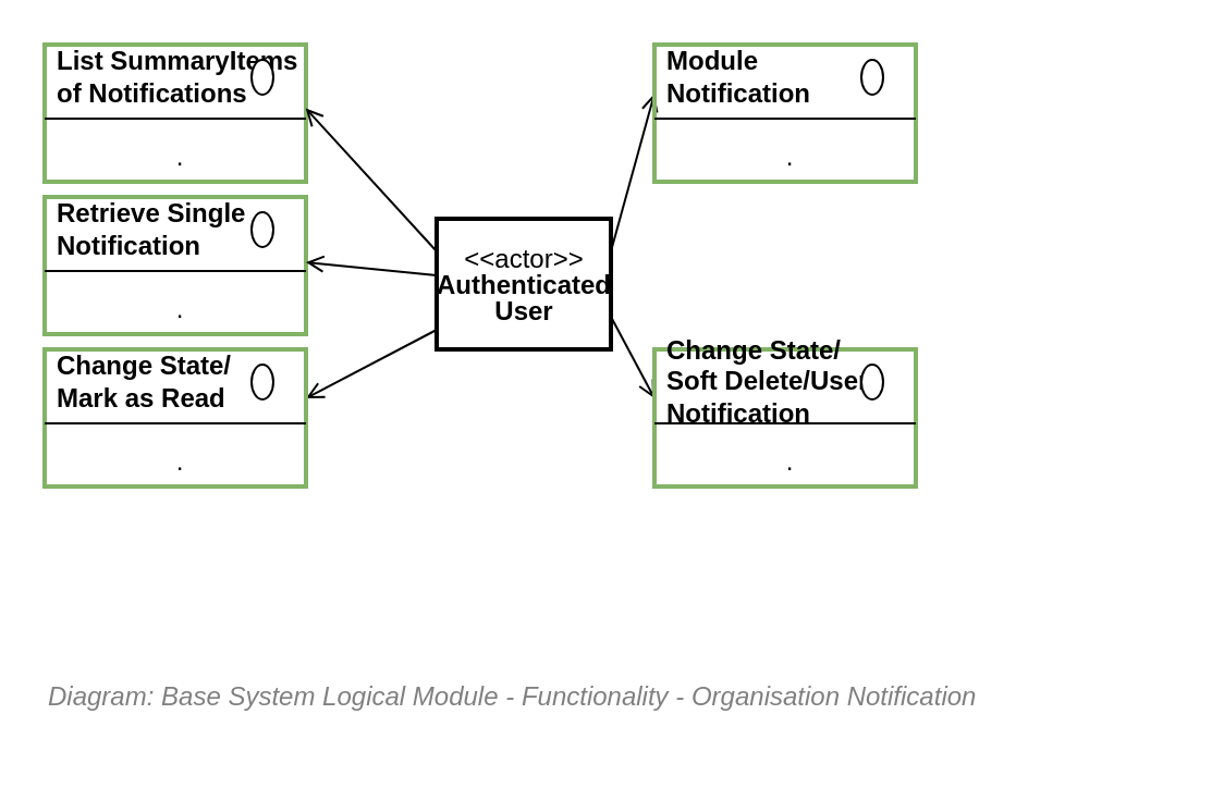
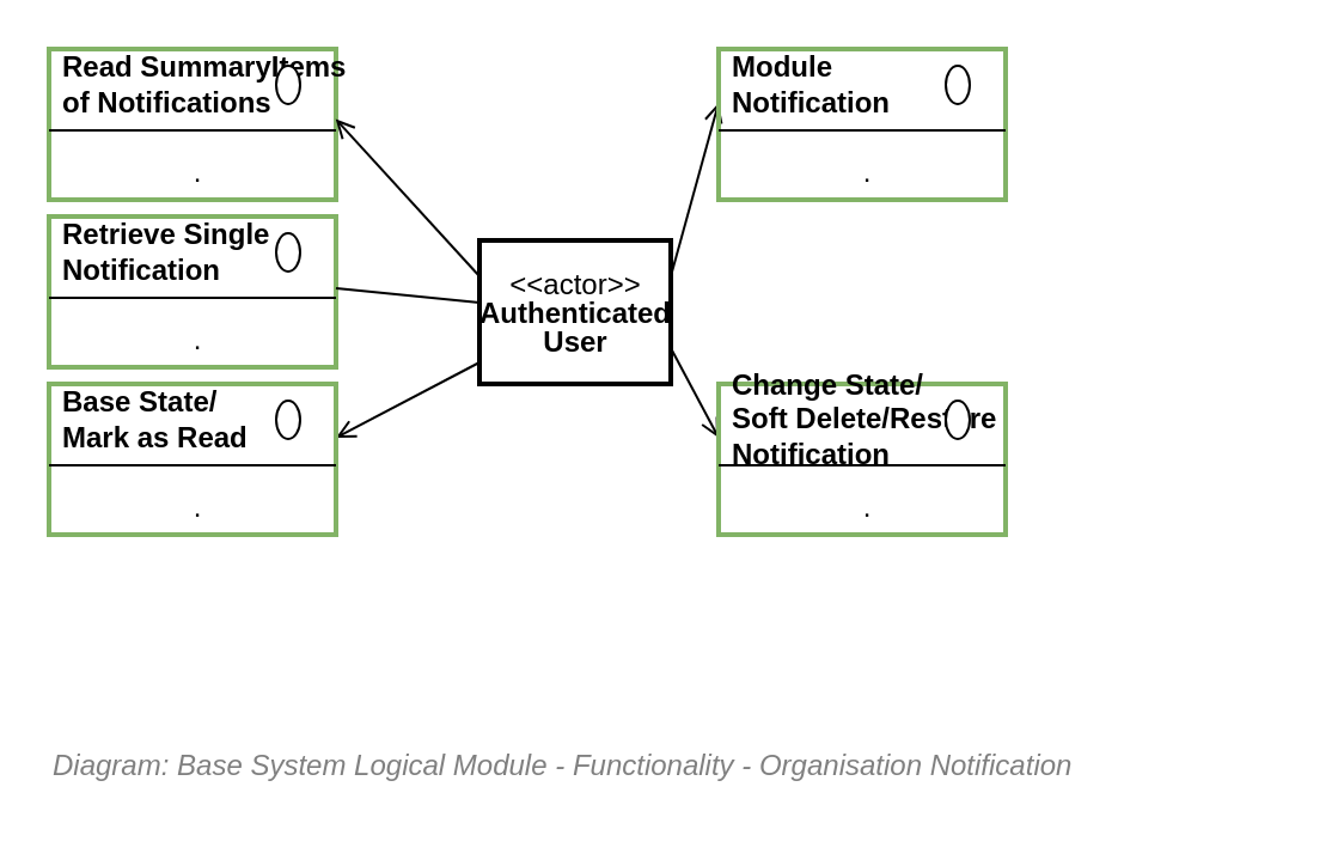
- <mxCell id="4" value="List SummaryItems&lt;br&gt;of Notifications" style="html=1;align=left;spacingLeft=4;verticalAlign=middle;strokeColor=none;fillColor=none;fontStyle=1" parent="3" vertex="1"><mxGeometry width="120" height="30" as="geometry" /></mxCell>
+ <mxCell id="4" value="Read SummaryItems&lt;br&gt;of Notifications" style="html=1;align=left;spacingLeft=4;verticalAlign=middle;strokeColor=none;fillColor=none;fontStyle=1" parent="3" vertex="1"><mxGeometry width="120" height="30" as="geometry" /></mxCell>
- <mxCell id="14" style="edgeStyle=none;rounded=0;orthogonalLoop=1;jettySize=auto;html=1;entryX=1;entryY=1;entryDx=0;entryDy=0;endArrow=open;endFill=0;" parent="1" source="18" target="9" edge="1"><mxGeometry relative="1" as="geometry" /></mxCell>
+ <mxCell id="14" style="edgeStyle=none;rounded=0;orthogonalLoop=1;jettySize=auto;html=1;entryX=1;entryY=1;entryDx=0;entryDy=0;endArrow=none;endFill=0;" parent="1" source="18" target="9" edge="1"><mxGeometry relative="1" as="geometry" /></mxCell>
- <mxCell id="20" value="Change State/ &lt;br&gt;Mark as Read" style="html=1;align=left;spacingLeft=4;verticalAlign=middle;strokeColor=none;fillColor=none;fontStyle=1" parent="19" vertex="1"><mxGeometry width="120" height="30" as="geometry" /></mxCell>
+ <mxCell id="20" value="Base State/ &lt;br&gt;Mark as Read" style="html=1;align=left;spacingLeft=4;verticalAlign=middle;strokeColor=none;fillColor=none;fontStyle=1" parent="19" vertex="1"><mxGeometry width="120" height="30" as="geometry" /></mxCell>
- <mxCell id="30" value="Change State/&lt;br&gt;Soft Delete/User&lt;br&gt;Notification" style="html=1;align=left;spacingLeft=4;verticalAlign=middle;strokeColor=none;fillColor=none;fontStyle=1" parent="29" vertex="1"><mxGeometry width="120" height="30" as="geometry" /></mxCell>
+ <mxCell id="30" value="Change State/&lt;br&gt;Soft Delete/Restore&lt;br&gt;Notification" style="html=1;align=left;spacingLeft=4;verticalAlign=middle;strokeColor=none;fillColor=none;fontStyle=1" parent="29" vertex="1"><mxGeometry width="120" height="30" as="geometry" /></mxCell>
